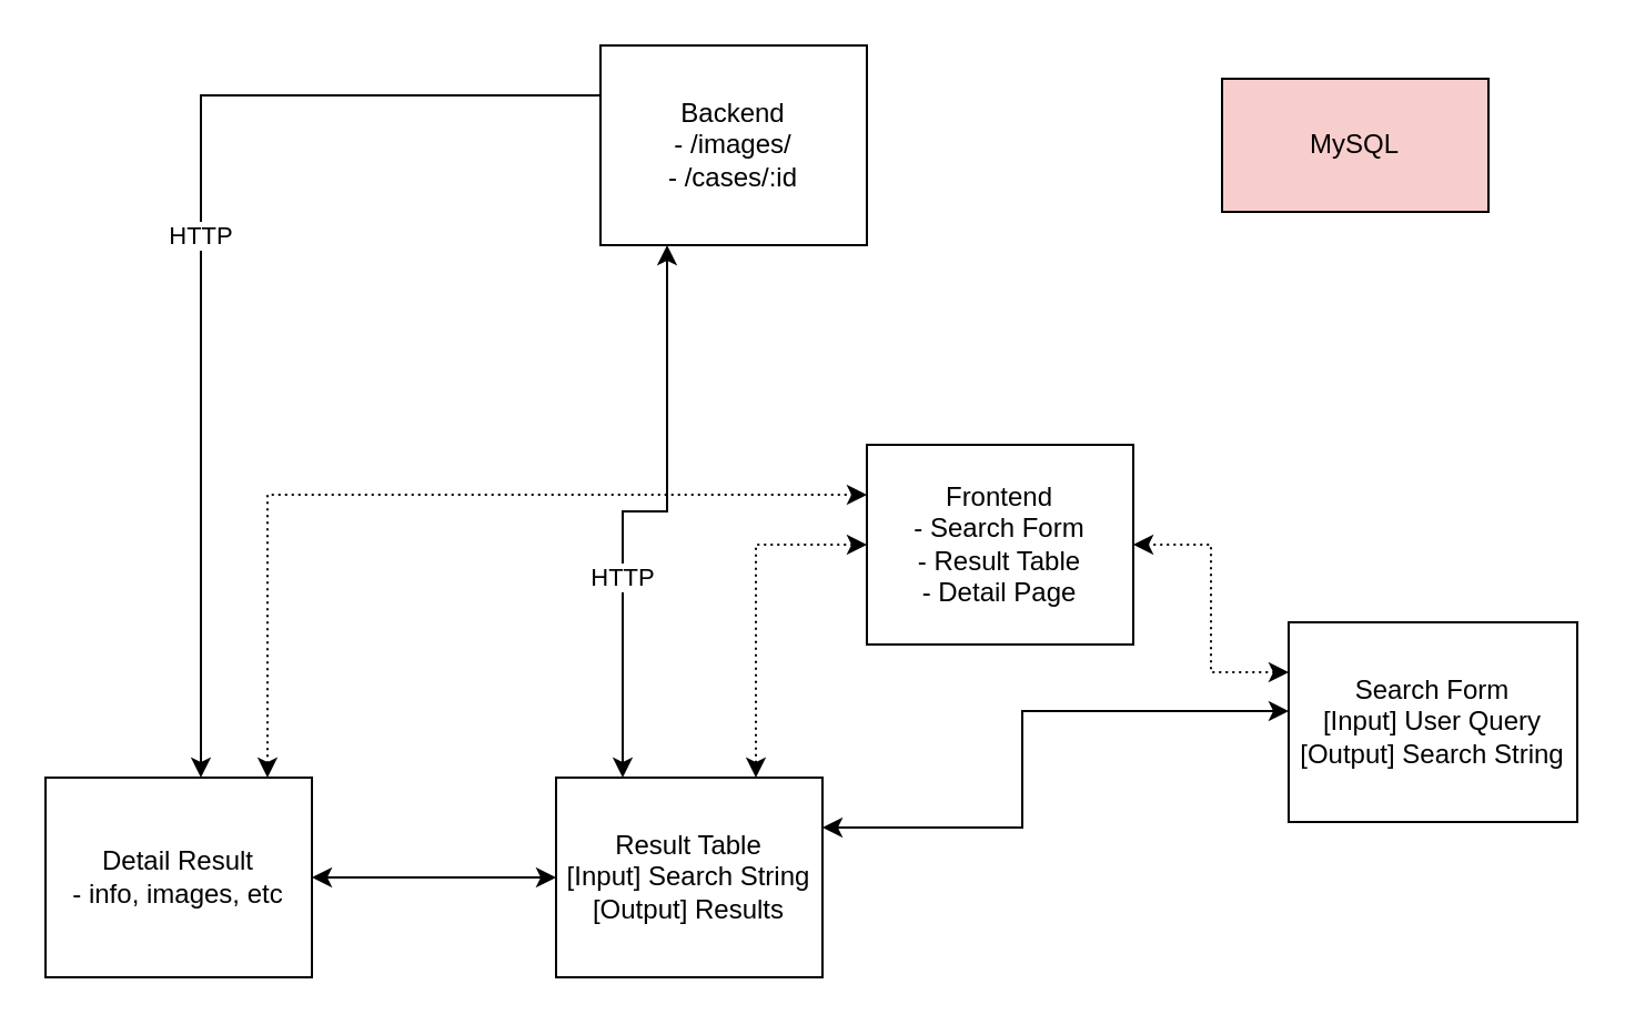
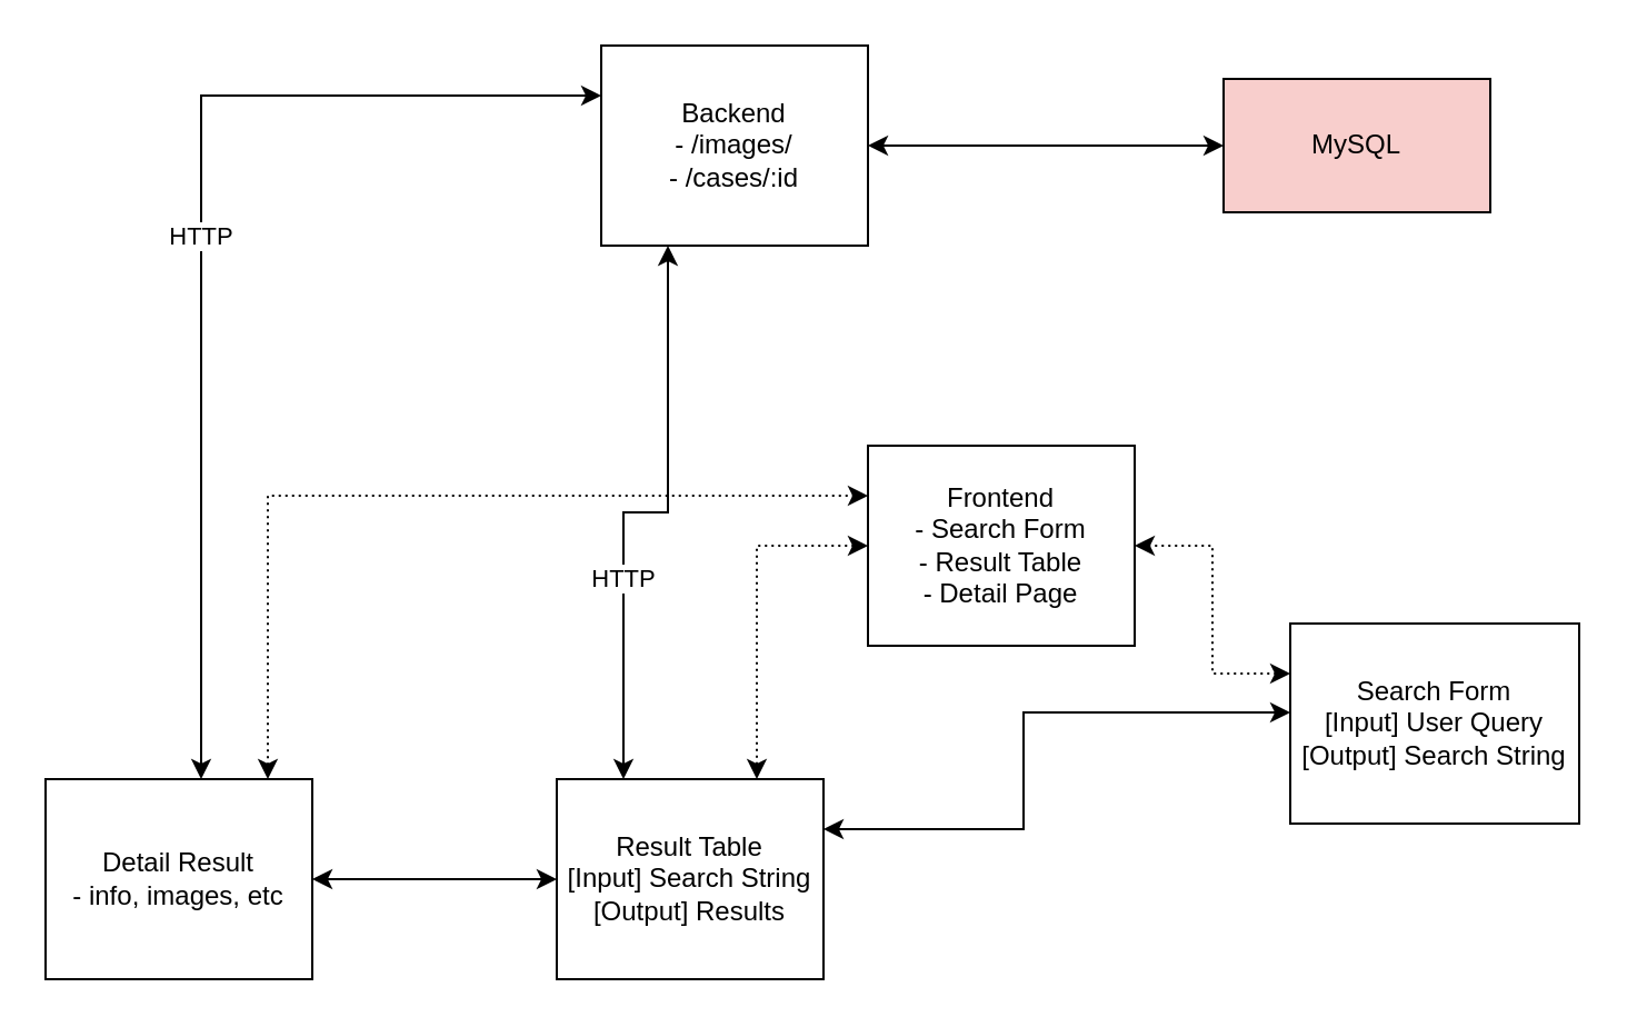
- <mxCell id="10" value="HTTP" style="edgeStyle=orthogonalEdgeStyle;rounded=0;orthogonalLoop=1;jettySize=auto;html=1;entryX=0;entryY=0.25;entryDx=0;entryDy=0;startArrow=classic;startFill=1;endArrow=none;" edge="1" parent="1" source="12" target="3"><mxGeometry relative="1" as="geometry"><Array as="points"><mxPoint x="90" y="43" /></Array></mxGeometry></mxCell>
+ <mxCell id="10" value="HTTP" style="edgeStyle=orthogonalEdgeStyle;rounded=0;orthogonalLoop=1;jettySize=auto;html=1;entryX=0;entryY=0.25;entryDx=0;entryDy=0;startArrow=classic;startFill=1;" edge="1" parent="1" source="12" target="3"><mxGeometry relative="1" as="geometry"><Array as="points"><mxPoint x="90" y="43" /></Array></mxGeometry></mxCell>
+ <mxCell id="2" style="edgeStyle=orthogonalEdgeStyle;rounded=0;orthogonalLoop=1;jettySize=auto;html=1;startArrow=classic;startFill=1;" edge="1" parent="1" source="3" target="4"><mxGeometry relative="1" as="geometry" /></mxCell>
